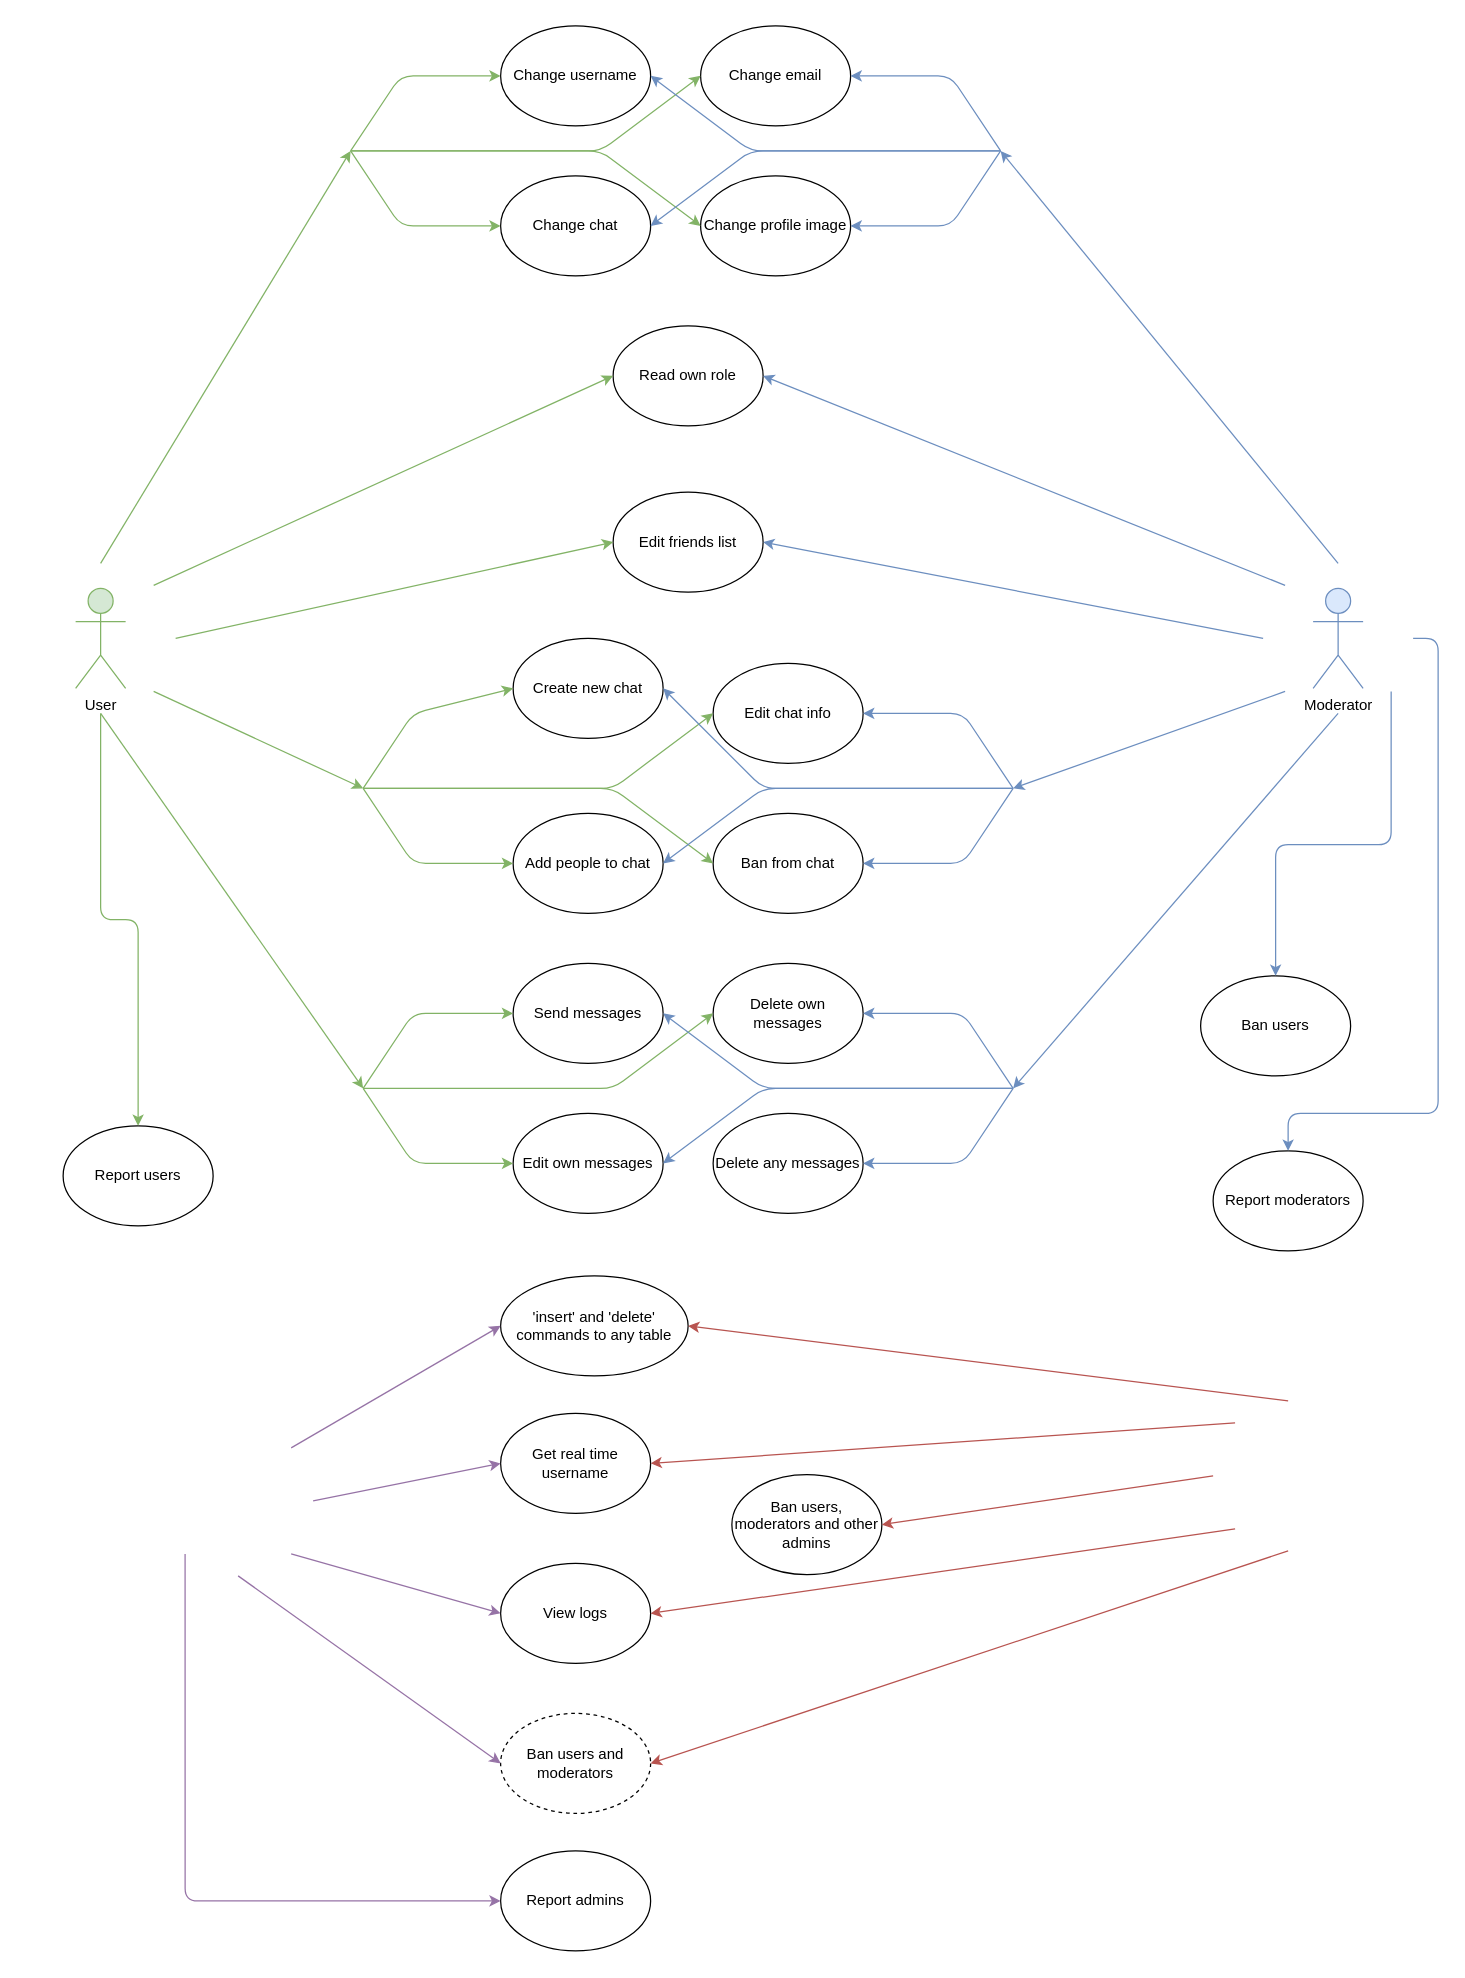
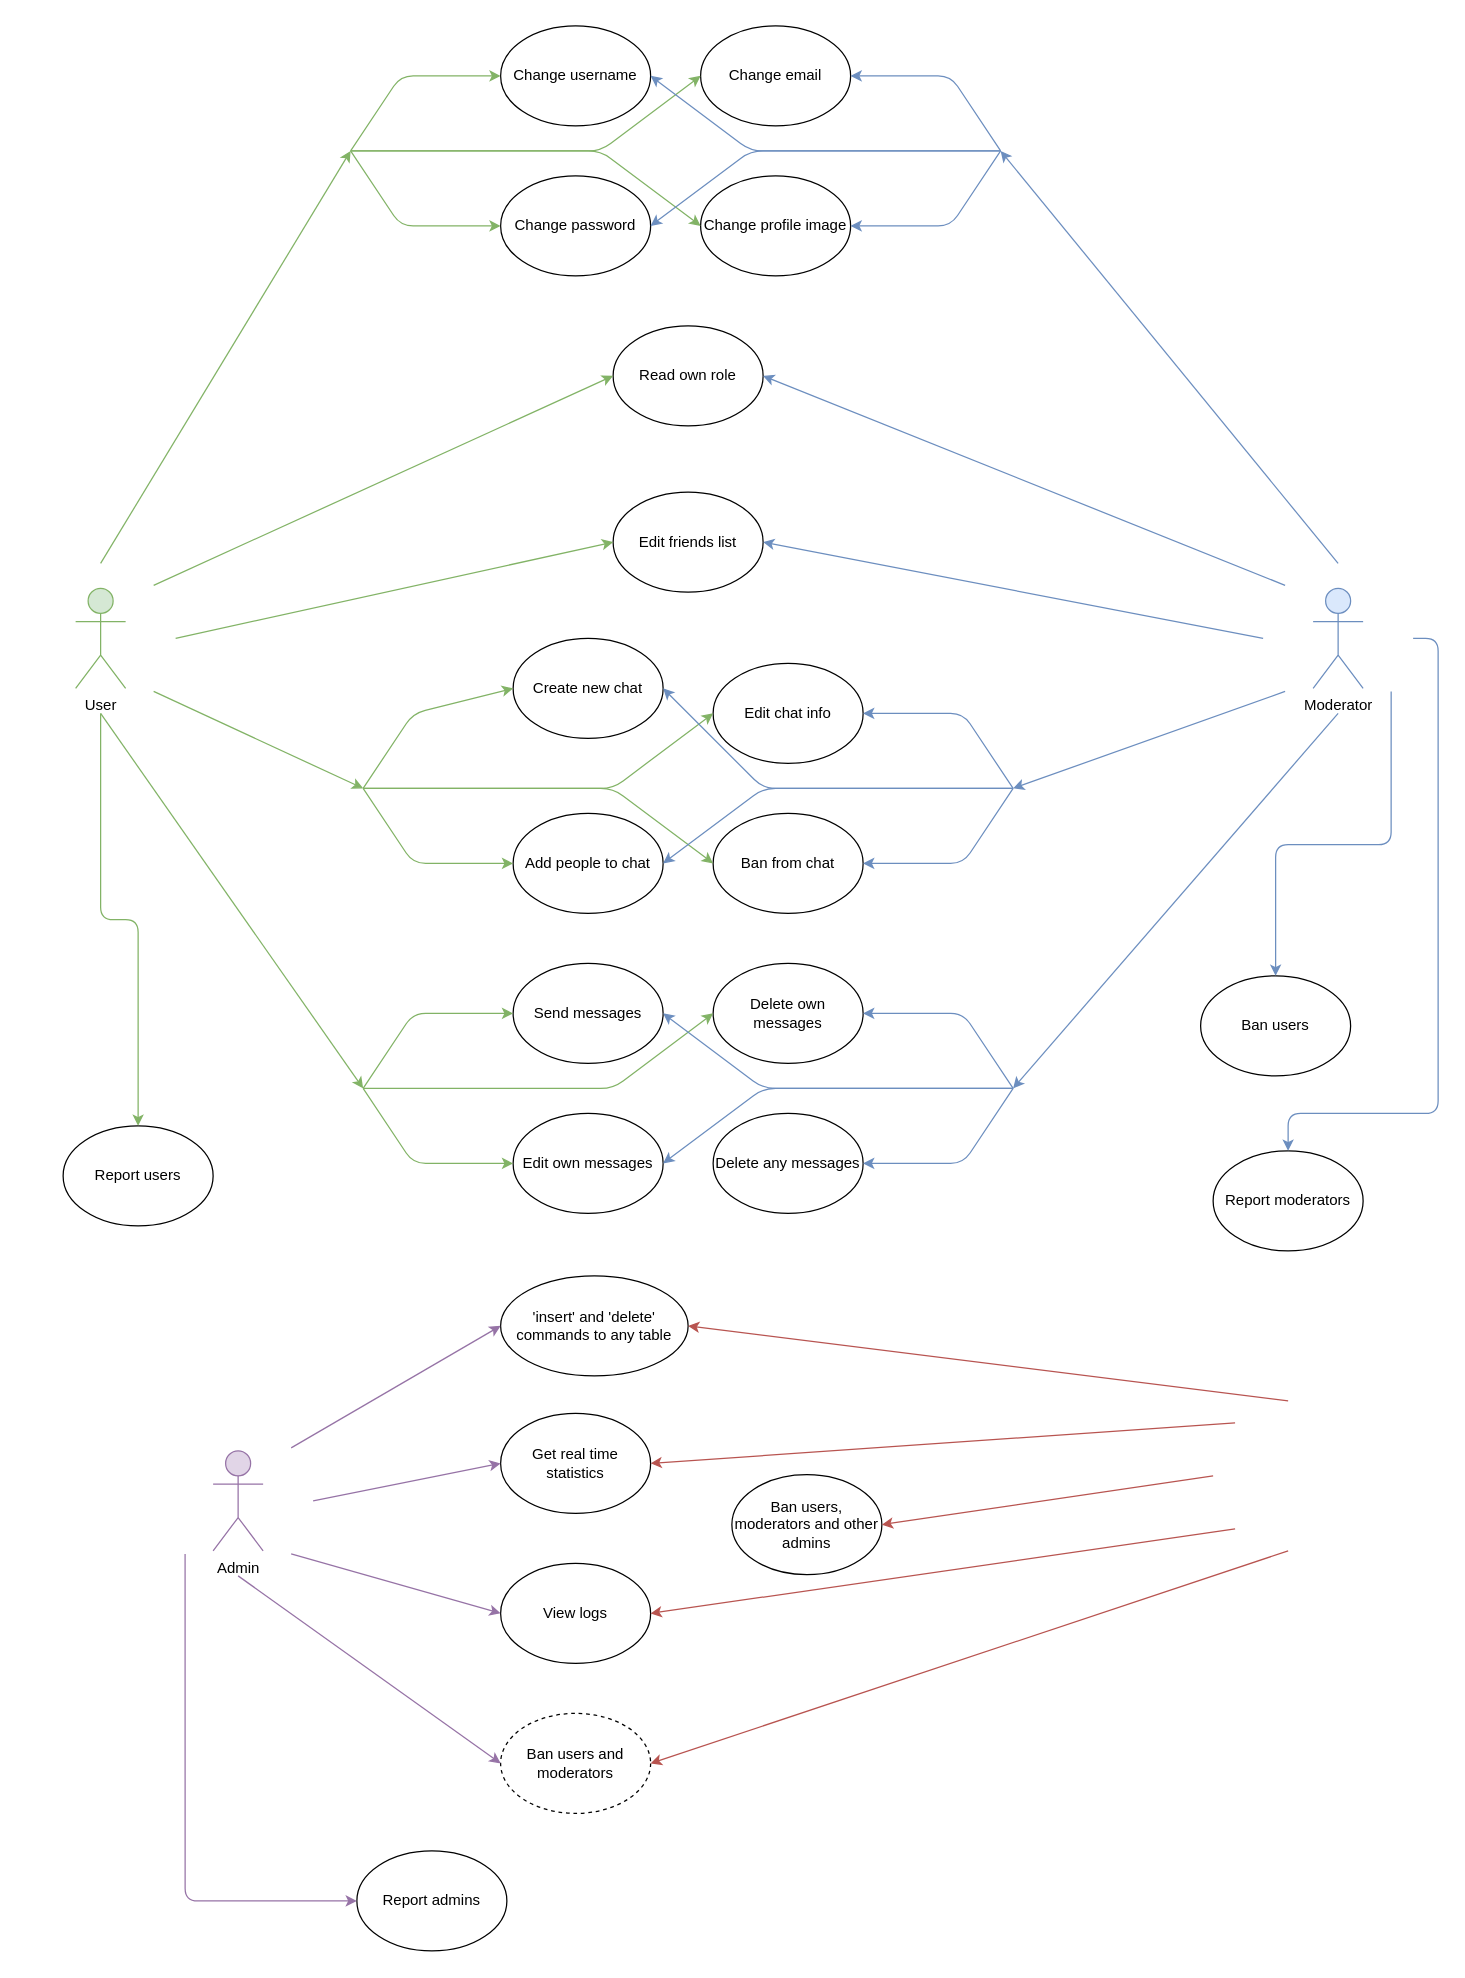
- <mxCell id="3" value="Change chat" style="ellipse;whiteSpace=wrap;html=1;" parent="1" vertex="1"><mxGeometry x="400" y="140" width="120" height="80" as="geometry" /></mxCell>
+ <mxCell id="3" value="Change password" style="ellipse;whiteSpace=wrap;html=1;" parent="1" vertex="1"><mxGeometry x="400" y="140" width="120" height="80" as="geometry" /></mxCell>
- <mxCell id="59" value="Get real time username" style="ellipse;whiteSpace=wrap;html=1;" vertex="1" parent="1"><mxGeometry x="400" y="1130" width="120" height="80" as="geometry" /></mxCell>
+ <mxCell id="59" value="Get real time statistics" style="ellipse;whiteSpace=wrap;html=1;" vertex="1" parent="1"><mxGeometry x="400" y="1130" width="120" height="80" as="geometry" /></mxCell>
+ <mxCell id="57" value="Admin" style="shape=umlActor;verticalLabelPosition=bottom;verticalAlign=top;html=1;fillColor=#e1d5e7;strokeColor=#9673a6;" vertex="1" parent="55"><mxGeometry x="40" y="20" width="40" height="80" as="geometry" /></mxCell>
- <mxCell id="80" value="Report admins" style="ellipse;whiteSpace=wrap;html=1;" vertex="1" parent="1"><mxGeometry x="400" y="1480" width="120" height="80" as="geometry" /></mxCell>
+ <mxCell id="80" value="Report admins" style="ellipse;whiteSpace=wrap;html=1;" vertex="1" parent="1"><mxGeometry x="285" y="1480" width="120" height="80" as="geometry" /></mxCell>
